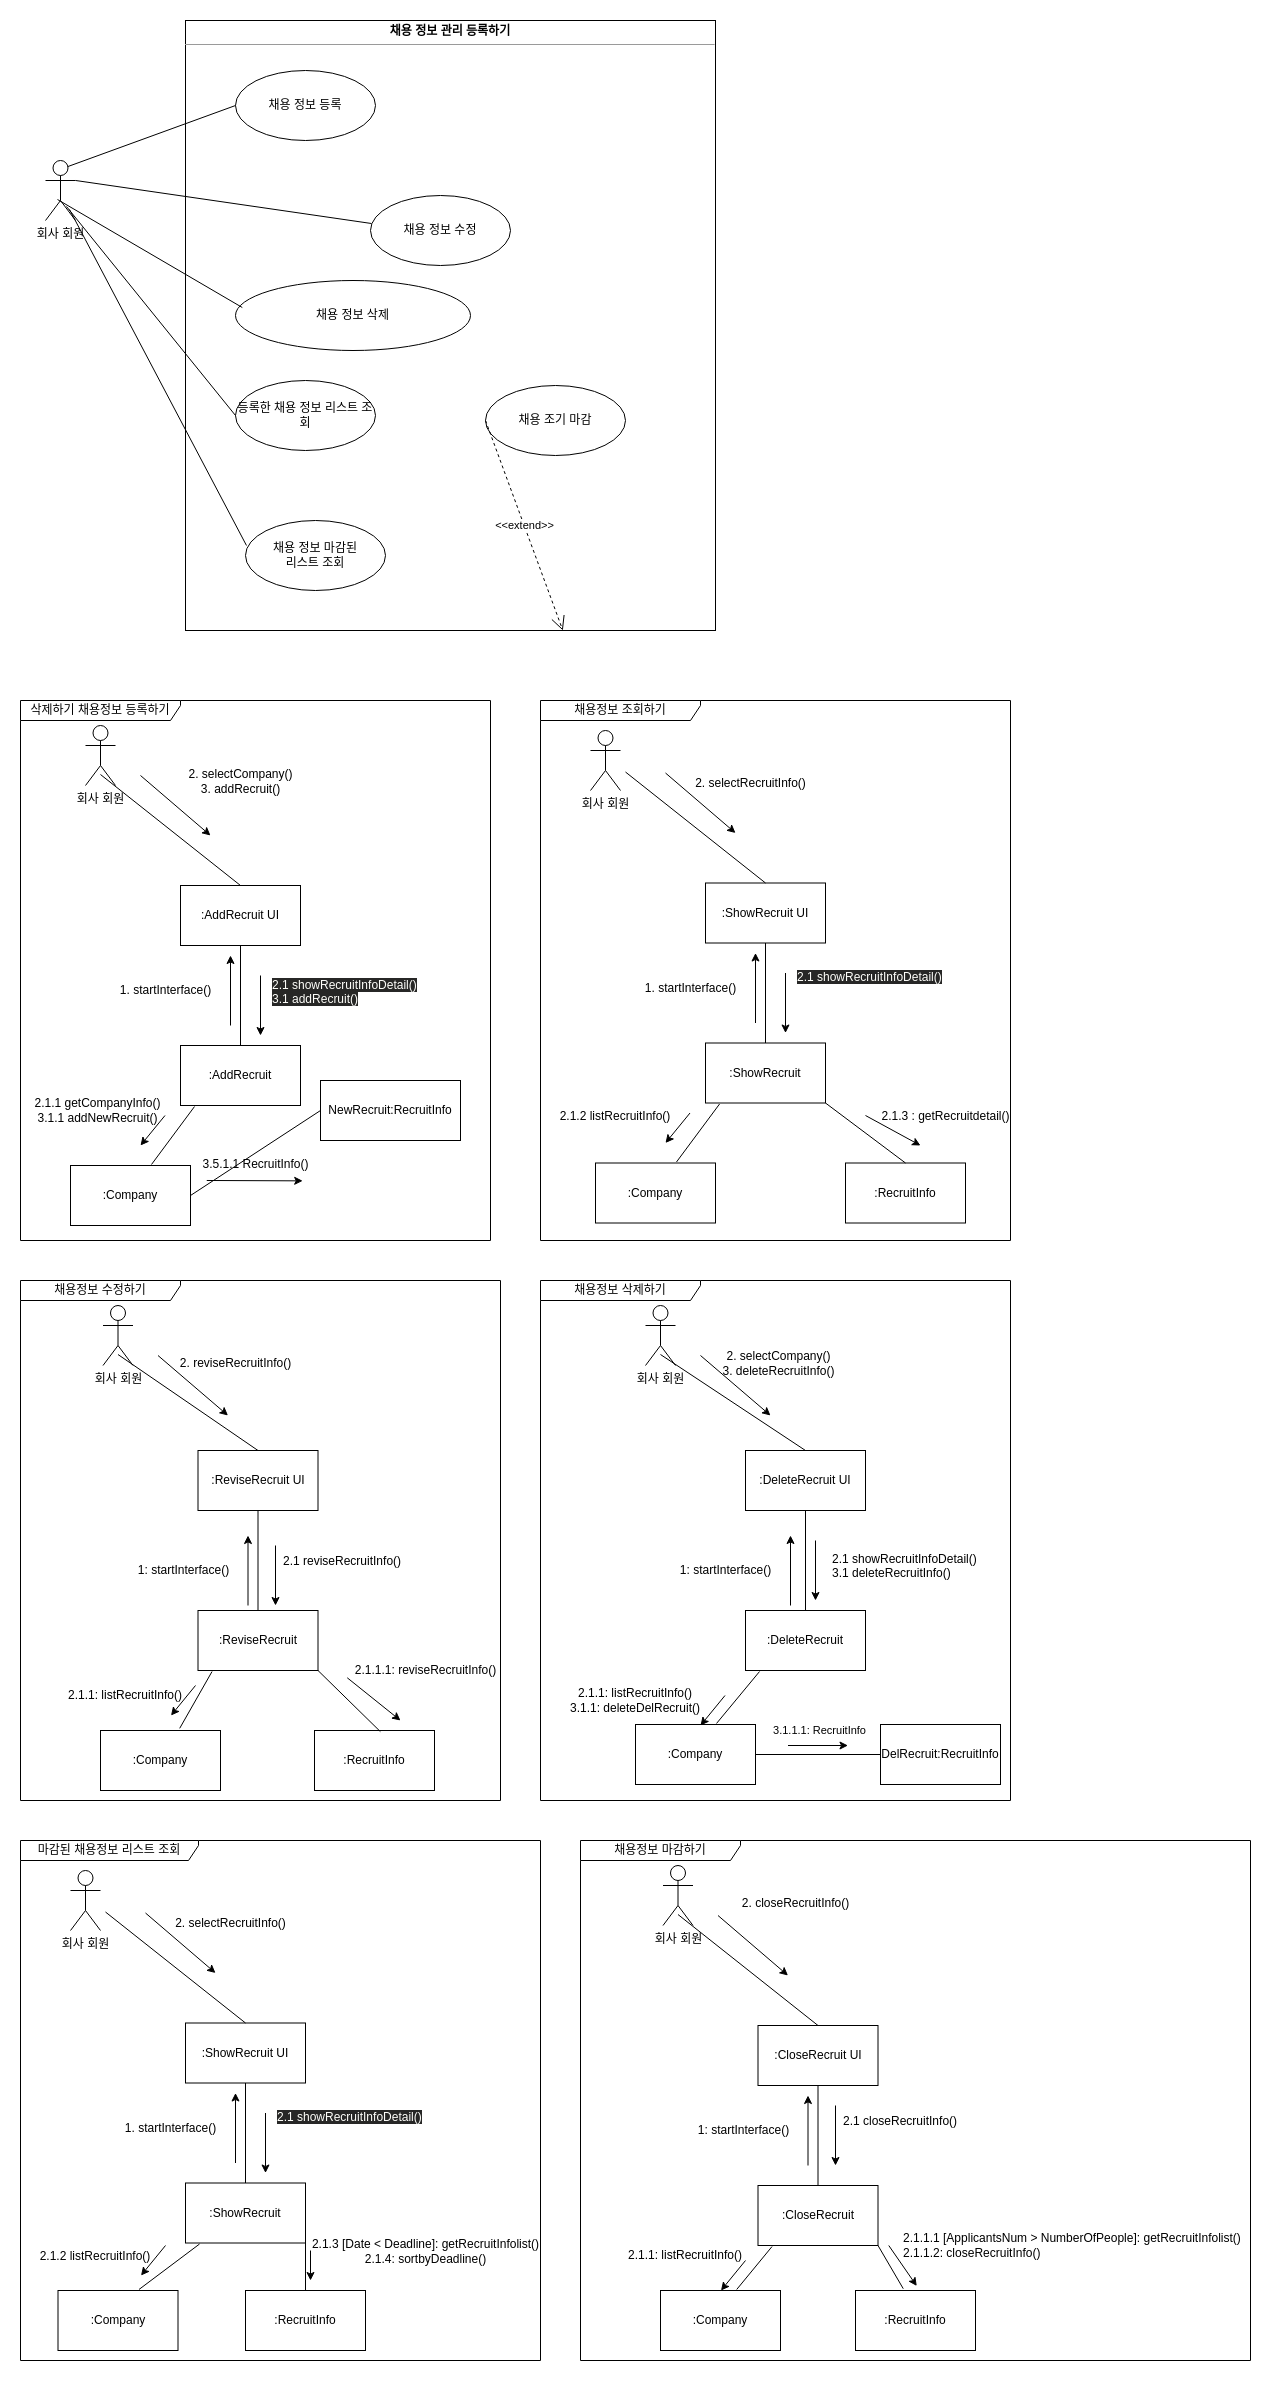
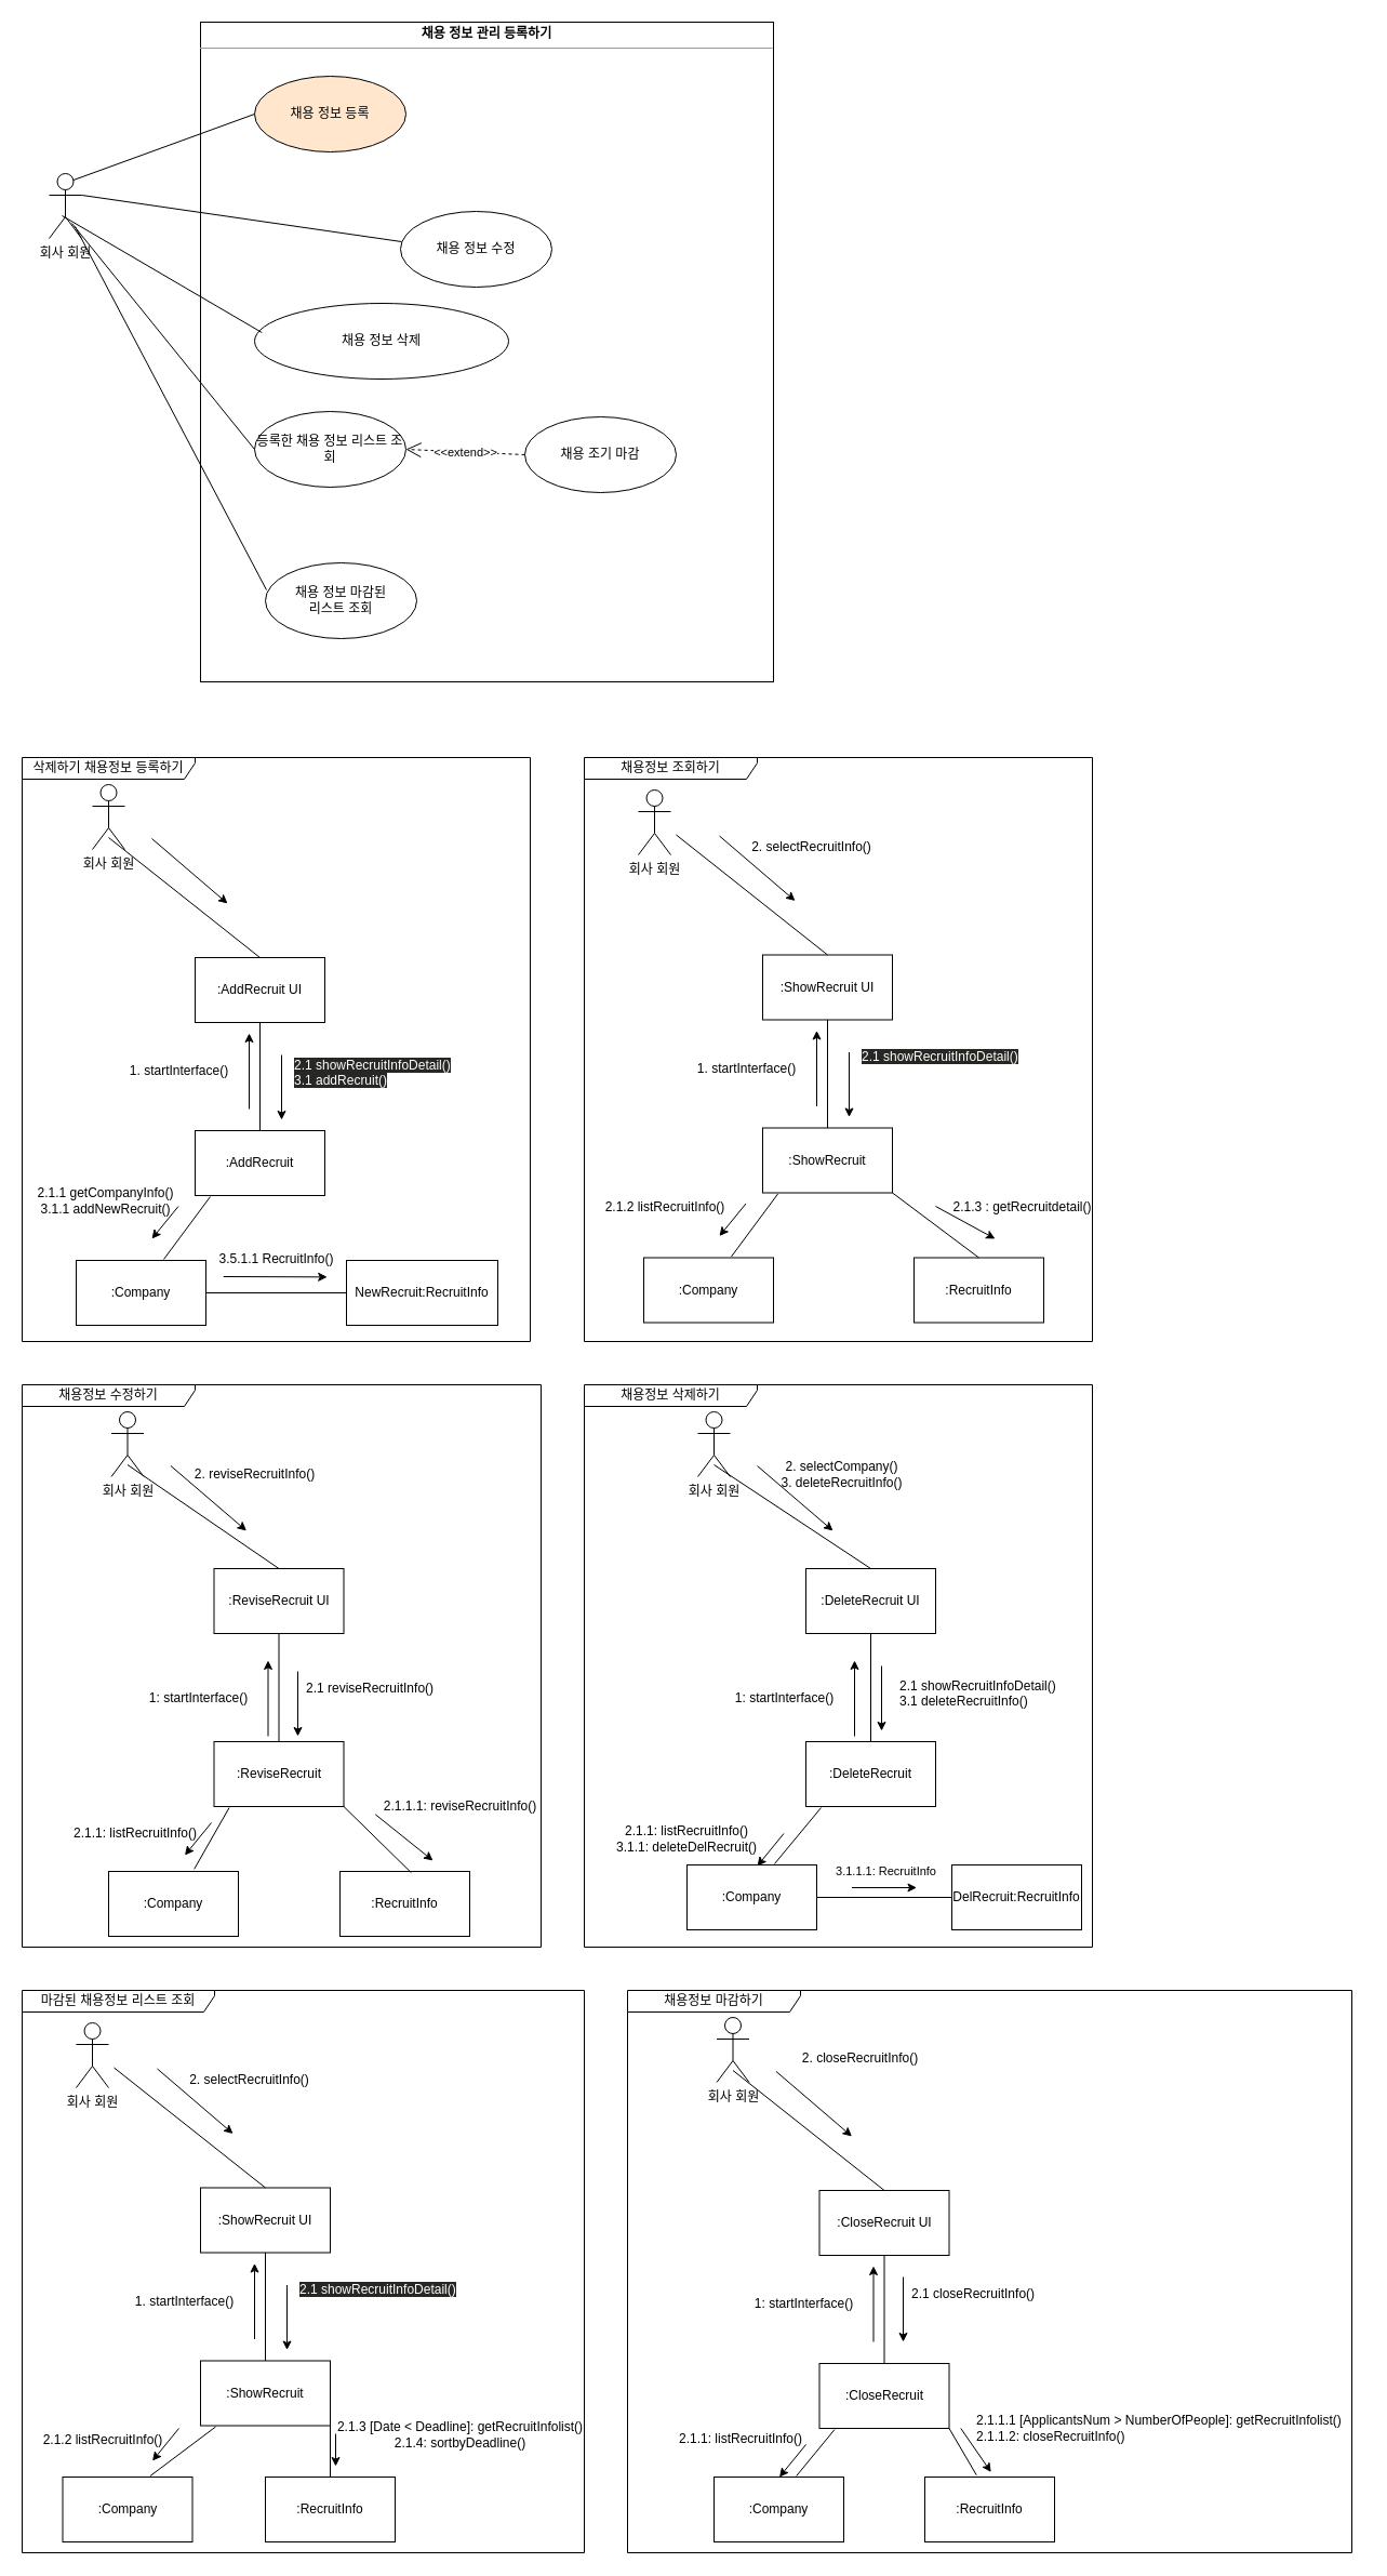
- <mxCell id="4" value="채용 정보 등록" style="ellipse;whiteSpace=wrap;html=1;" vertex="1" parent="1"><mxGeometry x="235" y="70" width="140" height="70" as="geometry" /></mxCell>
+ <mxCell id="4" value="채용 정보 등록" style="ellipse;whiteSpace=wrap;html=1;fillColor=#ffe6cc;" vertex="1" parent="1"><mxGeometry x="235" y="70" width="140" height="70" as="geometry" /></mxCell>
- <mxCell id="15" value="&amp;lt;&amp;lt;extend&amp;gt;&amp;gt;" style="endArrow=open;endSize=12;dashed=1;html=1;rounded=0;exitX=0;exitY=0.5;exitDx=0;exitDy=0;" edge="1" parent="1" source="8" target="2"><mxGeometry width="160" relative="1" as="geometry"><mxPoint x="465" y="350" as="sourcePoint" /><mxPoint x="625" y="350" as="targetPoint" /></mxGeometry></mxCell>
+ <mxCell id="15" value="&amp;lt;&amp;lt;extend&amp;gt;&amp;gt;" style="endArrow=open;endSize=12;dashed=1;html=1;rounded=0;entryX=1;entryY=0.5;entryDx=0;entryDy=0;exitX=0;exitY=0.5;exitDx=0;exitDy=0;" edge="1" parent="1" source="8" target="5"><mxGeometry width="160" relative="1" as="geometry"><mxPoint x="465" y="350" as="sourcePoint" /><mxPoint x="625" y="350" as="targetPoint" /></mxGeometry></mxCell>
- <mxCell id="31" value="2. selectCompany()&lt;br&gt;3. addRecruit()" style="text;html=1;align=center;verticalAlign=middle;resizable=0;points=[];autosize=1;strokeColor=none;fillColor=none;" vertex="1" parent="1"><mxGeometry x="175" y="761" width="130" height="40" as="geometry" /></mxCell>
- <mxCell id="25" value="NewRecruit:RecruitInfo" style="whiteSpace=wrap;html=1;" vertex="1" parent="1"><mxGeometry x="320" y="1080" width="140" height="60" as="geometry" /></mxCell>
+ <mxCell id="25" value="NewRecruit:RecruitInfo" style="whiteSpace=wrap;html=1;" vertex="1" parent="1"><mxGeometry x="320" y="1165" width="140" height="60" as="geometry" /></mxCell>
